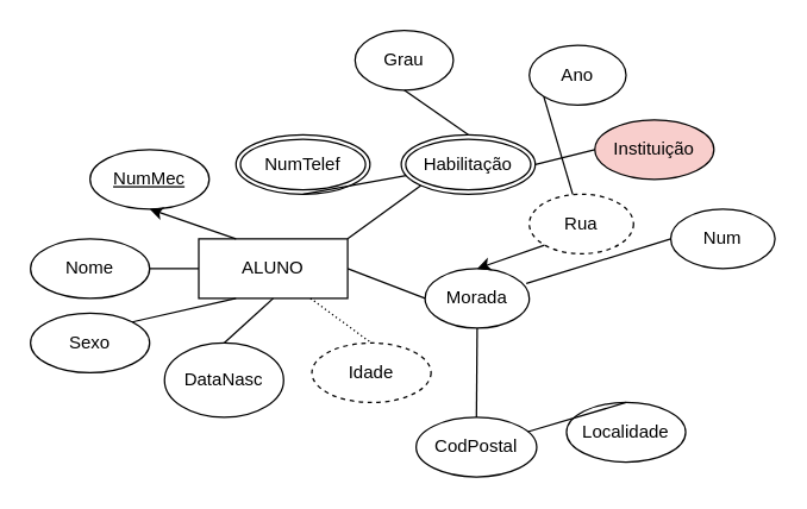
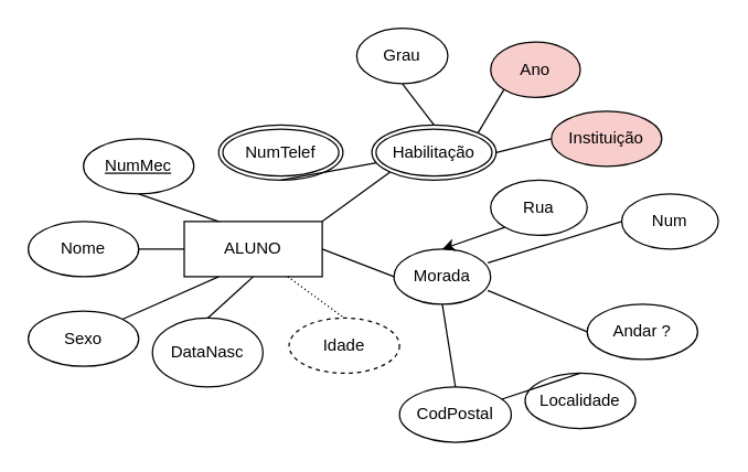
- <mxCell id="20" value="Grau" style="ellipse;whiteSpace=wrap;html=1;align=center;" vertex="1" parent="1"><mxGeometry x="238" y="20" width="66" height="40" as="geometry" /></mxCell>
+ <mxCell id="20" value="Grau" style="ellipse;whiteSpace=wrap;html=1;align=center;" vertex="1" parent="1"><mxGeometry x="258" y="20" width="66" height="40" as="geometry" /></mxCell>
- <mxCell id="21" value="Ano" style="ellipse;whiteSpace=wrap;html=1;align=center;" vertex="1" parent="1"><mxGeometry x="355" y="30" width="65" height="40" as="geometry" /></mxCell>
+ <mxCell id="21" value="Ano" style="ellipse;whiteSpace=wrap;html=1;align=center;fillColor=#f8cecc;" vertex="1" parent="1"><mxGeometry x="355" y="30" width="65" height="40" as="geometry" /></mxCell>
- <mxCell id="24" value="" style="endArrow=none;html=1;rounded=0;exitX=0;exitY=1;exitDx=0;exitDy=0;" edge="1" parent="1" source="21" target="26"><mxGeometry relative="1" as="geometry"><mxPoint x="229" y="140" as="sourcePoint" /><mxPoint x="203" y="180" as="targetPoint" /></mxGeometry></mxCell>
+ <mxCell id="24" value="" style="endArrow=none;html=1;rounded=0;exitX=0;exitY=1;exitDx=0;exitDy=0;entryX=1;entryY=0;entryDx=0;entryDy=0;" edge="1" parent="1" source="21" target="18"><mxGeometry relative="1" as="geometry"><mxPoint x="229" y="140" as="sourcePoint" /><mxPoint x="203" y="180" as="targetPoint" /></mxGeometry></mxCell>
- <mxCell id="7" value="" style="endArrow=classic;html=1;rounded=0;exitX=0.25;exitY=0;exitDx=0;exitDy=0;entryX=0.5;entryY=1;entryDx=0;entryDy=0;" edge="1" parent="1" source="2" target="3"><mxGeometry relative="1" as="geometry"><mxPoint x="143" y="340" as="sourcePoint" /><mxPoint x="303" y="340" as="targetPoint" /></mxGeometry></mxCell>
+ <mxCell id="7" value="" style="endArrow=none;html=1;rounded=0;exitX=0.25;exitY=0;exitDx=0;exitDy=0;entryX=0.5;entryY=1;entryDx=0;entryDy=0;" edge="1" parent="1" source="2" target="3"><mxGeometry relative="1" as="geometry"><mxPoint x="143" y="340" as="sourcePoint" /><mxPoint x="303" y="340" as="targetPoint" /></mxGeometry></mxCell>
- <mxCell id="26" value="Rua" style="ellipse;whiteSpace=wrap;html=1;align=center;dashed=1;" vertex="1" parent="1"><mxGeometry x="355" y="130" width="70" height="40" as="geometry" /></mxCell>
+ <mxCell id="26" value="Rua" style="ellipse;whiteSpace=wrap;html=1;align=center;" vertex="1" parent="1"><mxGeometry x="355" y="130" width="70" height="40" as="geometry" /></mxCell>
+ <mxCell id="33" value="" style="endArrow=none;html=1;rounded=0;exitX=0;exitY=0.5;exitDx=0;exitDy=0;entryX=0.971;entryY=0.75;entryDx=0;entryDy=0;entryPerimeter=0;" edge="1" parent="1" source="28" target="14"><mxGeometry relative="1" as="geometry"><mxPoint x="459" y="110" as="sourcePoint" /><mxPoint x="353" y="200" as="targetPoint" /></mxGeometry></mxCell>
- <mxCell id="5" value="Sexo" style="ellipse;whiteSpace=wrap;html=1;align=center;" vertex="1" parent="1"><mxGeometry x="20" y="210" width="80" height="40" as="geometry" /></mxCell>
+ <mxCell id="5" value="Sexo" style="ellipse;whiteSpace=wrap;html=1;align=center;" vertex="1" parent="1"><mxGeometry x="20" y="225" width="80" height="40" as="geometry" /></mxCell>
+ <mxCell id="28" value="Andar ?" style="ellipse;whiteSpace=wrap;html=1;align=center;" vertex="1" parent="1"><mxGeometry x="425" y="220" width="80" height="40" as="geometry" /></mxCell>
- <mxCell id="30" value="CodPostal" style="ellipse;whiteSpace=wrap;html=1;align=center;" vertex="1" parent="1"><mxGeometry x="279" y="280" width="81" height="40" as="geometry" /></mxCell>
+ <mxCell id="30" value="CodPostal" style="ellipse;whiteSpace=wrap;html=1;align=center;" vertex="1" parent="1"><mxGeometry x="289" y="280" width="81" height="40" as="geometry" /></mxCell>
